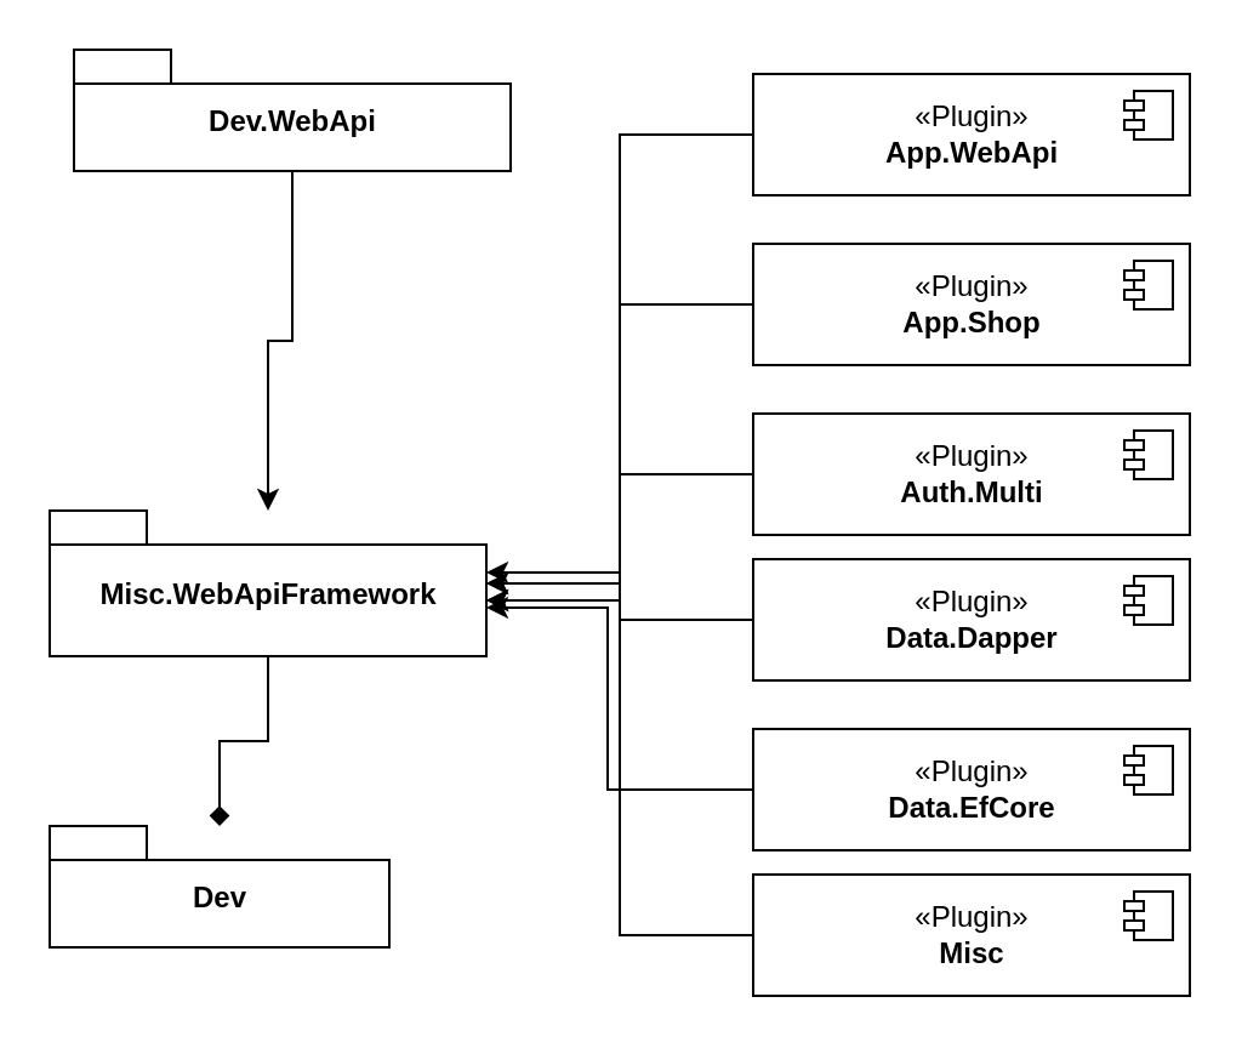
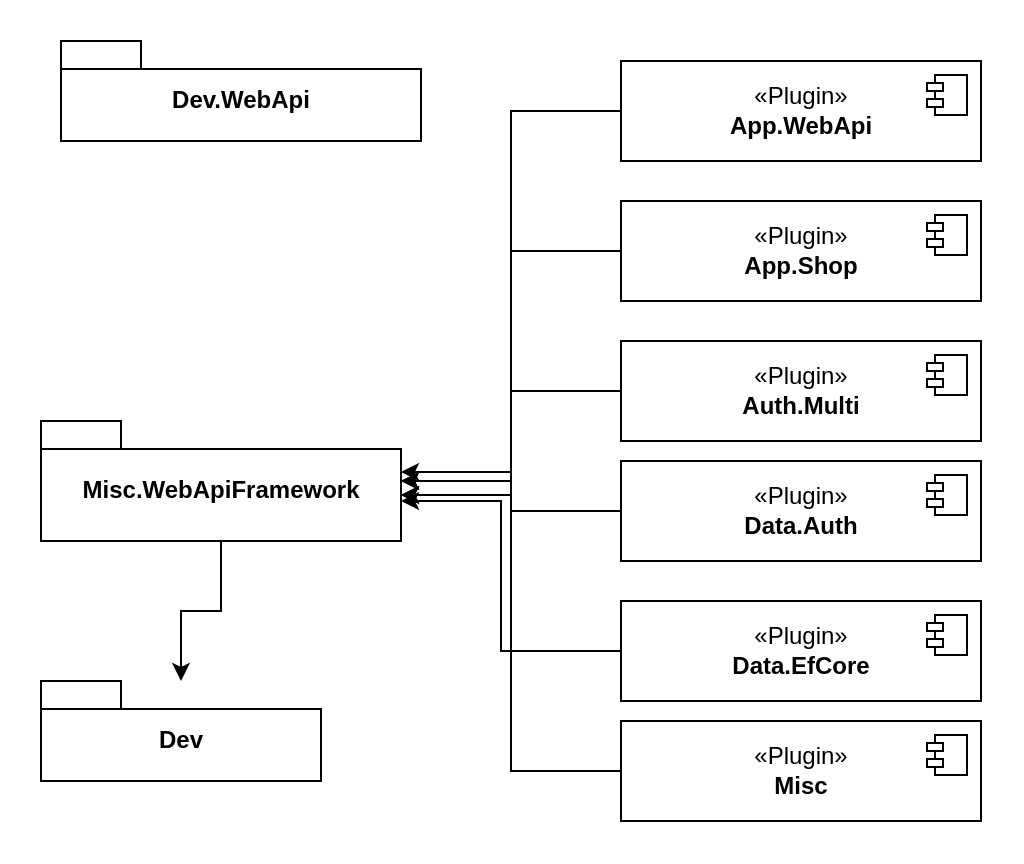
- <mxCell id="4" style="edgeStyle=orthogonalEdgeStyle;rounded=0;orthogonalLoop=1;jettySize=auto;html=1;" edge="1" parent="1" source="5" target="3"><mxGeometry relative="1" as="geometry" /></mxCell>
- <mxCell id="14" value="«Plugin»&lt;br&gt;&lt;b&gt;Data.Dapper&lt;/b&gt;" style="html=1;dropTarget=0;" vertex="1" parent="1"><mxGeometry x="310" y="230" width="180" height="50" as="geometry" /></mxCell>
+ <mxCell id="14" value="«Plugin»&lt;br&gt;&lt;b&gt;Data.Auth&lt;/b&gt;" style="html=1;dropTarget=0;" vertex="1" parent="1"><mxGeometry x="310" y="230" width="180" height="50" as="geometry" /></mxCell>
- <mxCell id="2" style="edgeStyle=orthogonalEdgeStyle;rounded=0;orthogonalLoop=1;jettySize=auto;html=1;endArrow=diamond;" edge="1" parent="1" source="3" target="9"><mxGeometry relative="1" as="geometry" /></mxCell>
+ <mxCell id="2" style="edgeStyle=orthogonalEdgeStyle;rounded=0;orthogonalLoop=1;jettySize=auto;html=1;" edge="1" parent="1" source="3" target="9"><mxGeometry relative="1" as="geometry" /></mxCell>
